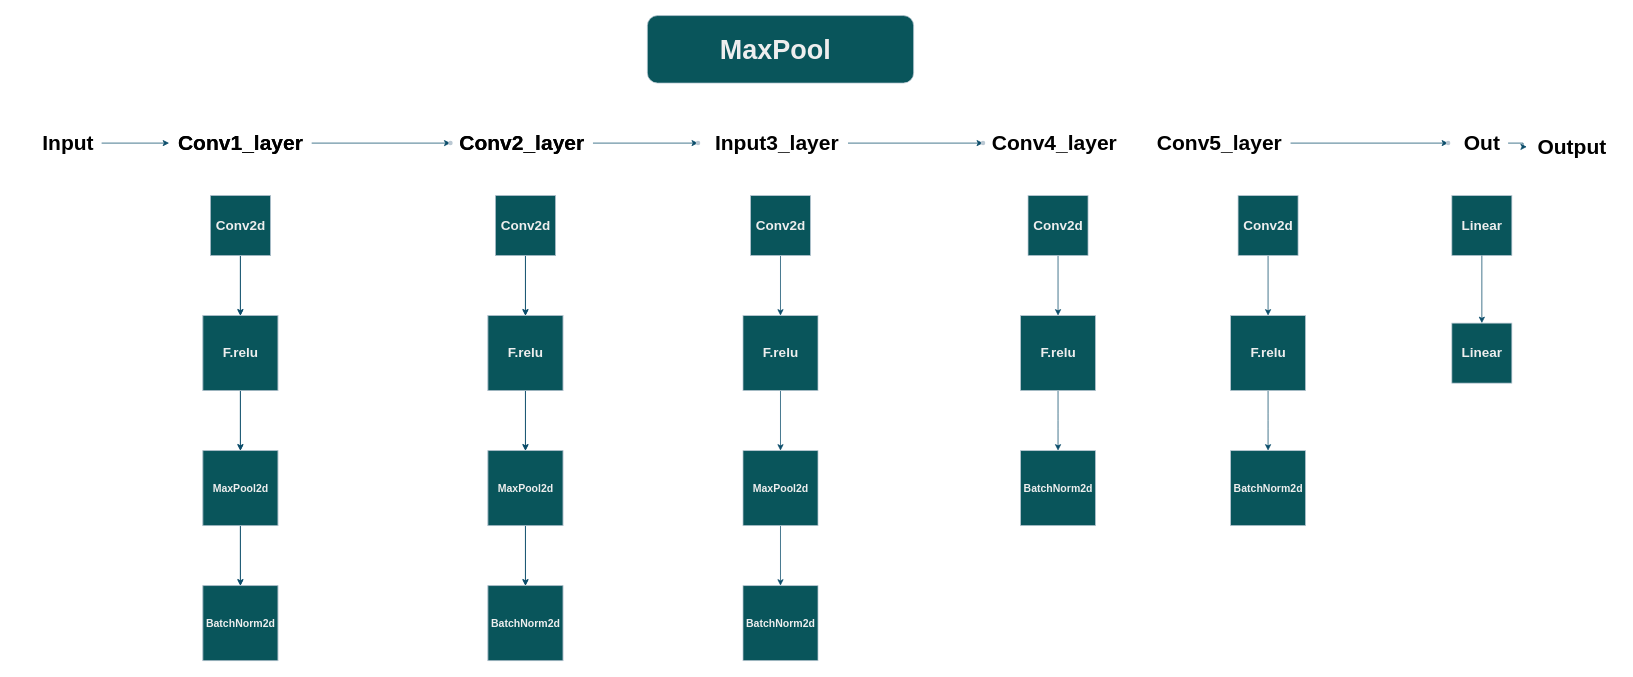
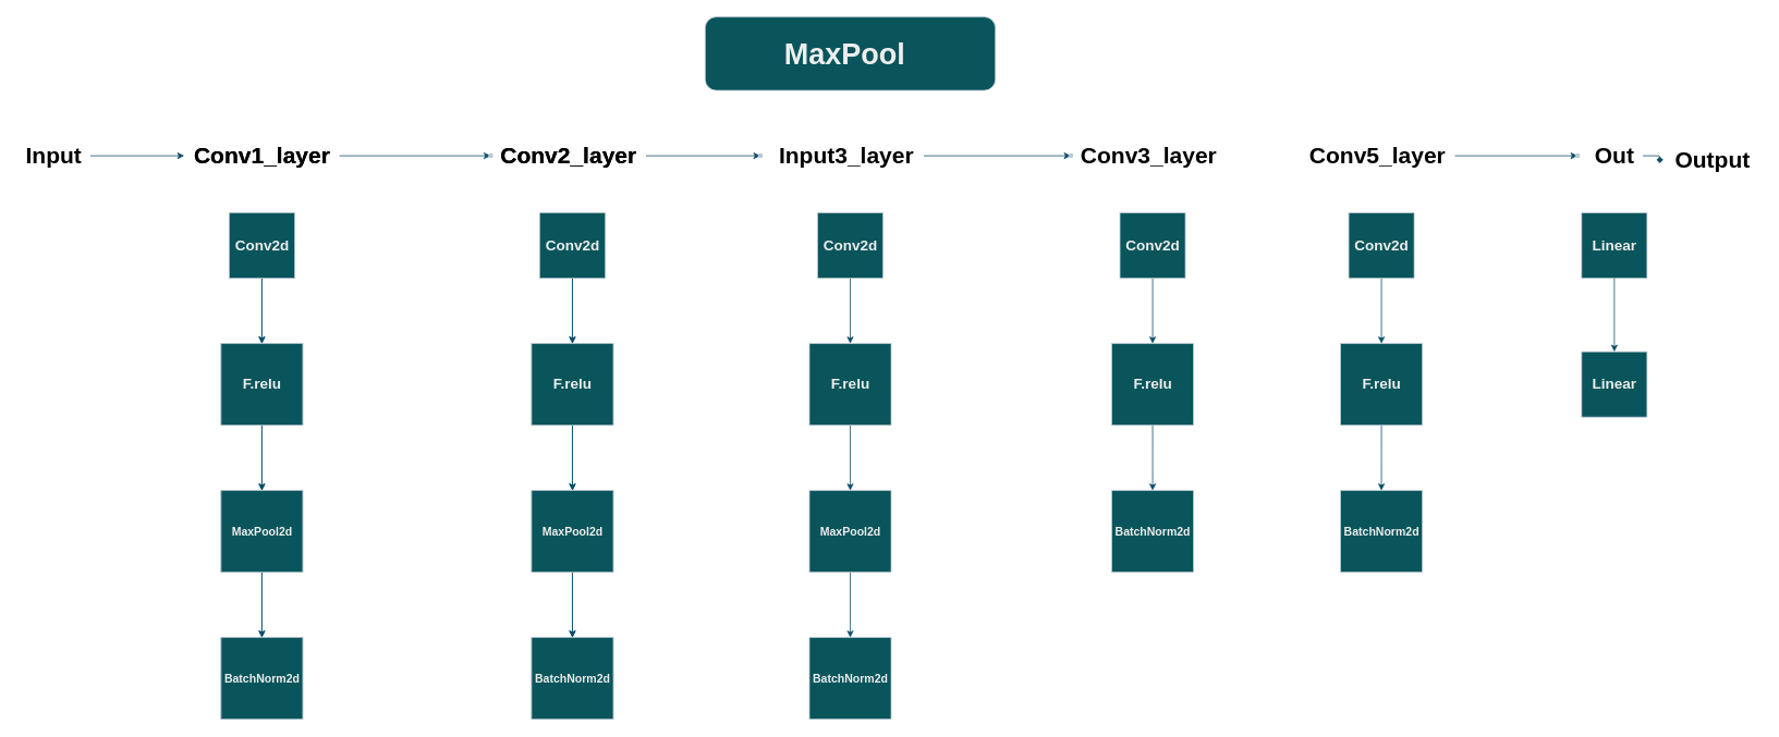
- <mxCell id="120" value="&lt;h1&gt;&lt;font color=&quot;#000000&quot;&gt;Input&lt;/font&gt;&lt;/h1&gt;" style="text;html=1;resizable=0;autosize=1;align=center;verticalAlign=middle;points=[];fillColor=none;strokeColor=none;rounded=0;sketch=0;fontSize=14;fontColor=#EEEEEE;" vertex="1" parent="1"><mxGeometry x="45" y="150" width="90" height="80" as="geometry" /></mxCell>
+ <mxCell id="120" value="&lt;h1&gt;&lt;font color=&quot;#000000&quot;&gt;Input&lt;/font&gt;&lt;/h1&gt;" style="text;html=1;resizable=0;autosize=1;align=center;verticalAlign=middle;points=[];fillColor=none;strokeColor=none;rounded=0;sketch=0;fontSize=14;fontColor=#EEEEEE;" vertex="1" parent="1"><mxGeometry x="20" y="150" width="90" height="80" as="geometry" /></mxCell>
- <mxCell id="85" value="&lt;h1&gt;&lt;font color=&quot;#000000&quot;&gt;Conv4_layer&lt;/font&gt;&lt;/h1&gt;" style="text;html=1;resizable=0;autosize=1;align=center;verticalAlign=middle;points=[];fillColor=none;strokeColor=none;rounded=0;sketch=0;fontSize=14;fontColor=#EEEEEE;" vertex="1" parent="1"><mxGeometry x="1310" y="150" width="190" height="80" as="geometry" /></mxCell>
+ <mxCell id="85" value="&lt;h1&gt;&lt;font color=&quot;#000000&quot;&gt;Conv3_layer&lt;/font&gt;&lt;/h1&gt;" style="text;html=1;resizable=0;autosize=1;align=center;verticalAlign=middle;points=[];fillColor=none;strokeColor=none;rounded=0;sketch=0;fontSize=14;fontColor=#EEEEEE;" vertex="1" parent="1"><mxGeometry x="1310" y="150" width="190" height="80" as="geometry" /></mxCell>
- <mxCell id="98" value="&lt;h1&gt;&lt;font color=&quot;#000000&quot;&gt;Conv5_layer&lt;/font&gt;&lt;/h1&gt;" style="text;html=1;resizable=0;autosize=1;align=center;verticalAlign=middle;points=[];fillColor=none;strokeColor=none;rounded=0;sketch=0;fontSize=14;fontColor=#EEEEEE;" vertex="1" parent="1"><mxGeometry x="1530" y="150" width="190" height="80" as="geometry" /></mxCell>
+ <mxCell id="98" value="&lt;h1&gt;&lt;font color=&quot;#000000&quot;&gt;Conv5_layer&lt;/font&gt;&lt;/h1&gt;" style="text;html=1;resizable=0;autosize=1;align=center;verticalAlign=middle;points=[];fillColor=none;strokeColor=none;rounded=0;sketch=0;fontSize=14;fontColor=#EEEEEE;" vertex="1" parent="1"><mxGeometry x="1590" y="150" width="190" height="80" as="geometry" /></mxCell>
- <mxCell id="110" value="" style="edgeStyle=orthogonalEdgeStyle;rounded=0;orthogonalLoop=1;jettySize=auto;html=1;strokeColor=#0B4D6A;" edge="1" parent="1" source="111" target="125"><mxGeometry relative="1" as="geometry" /></mxCell>
+ <mxCell id="110" value="" style="edgeStyle=orthogonalEdgeStyle;rounded=0;orthogonalLoop=1;jettySize=auto;html=1;strokeColor=#0B4D6A;endArrow=diamond;" edge="1" parent="1" source="111" target="125"><mxGeometry relative="1" as="geometry" /></mxCell>
